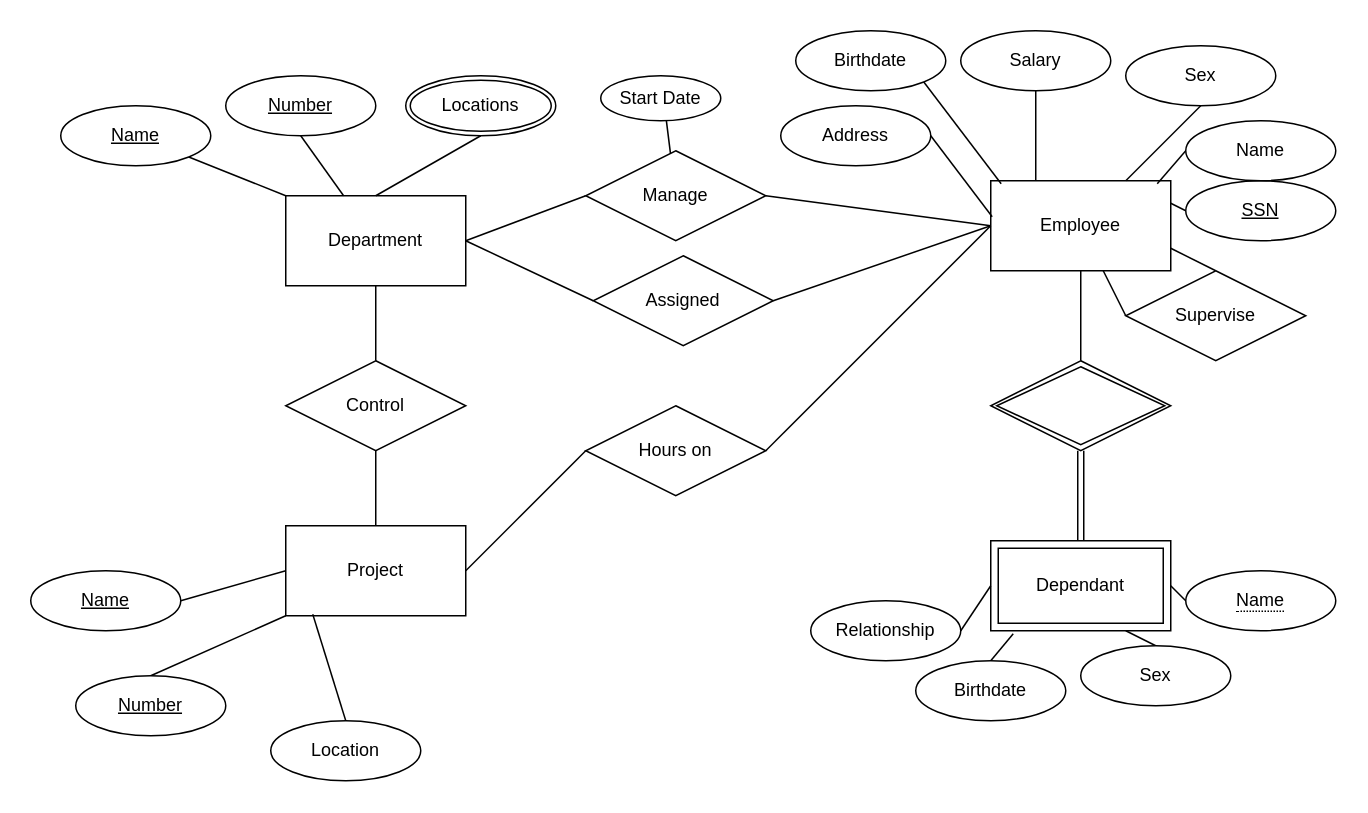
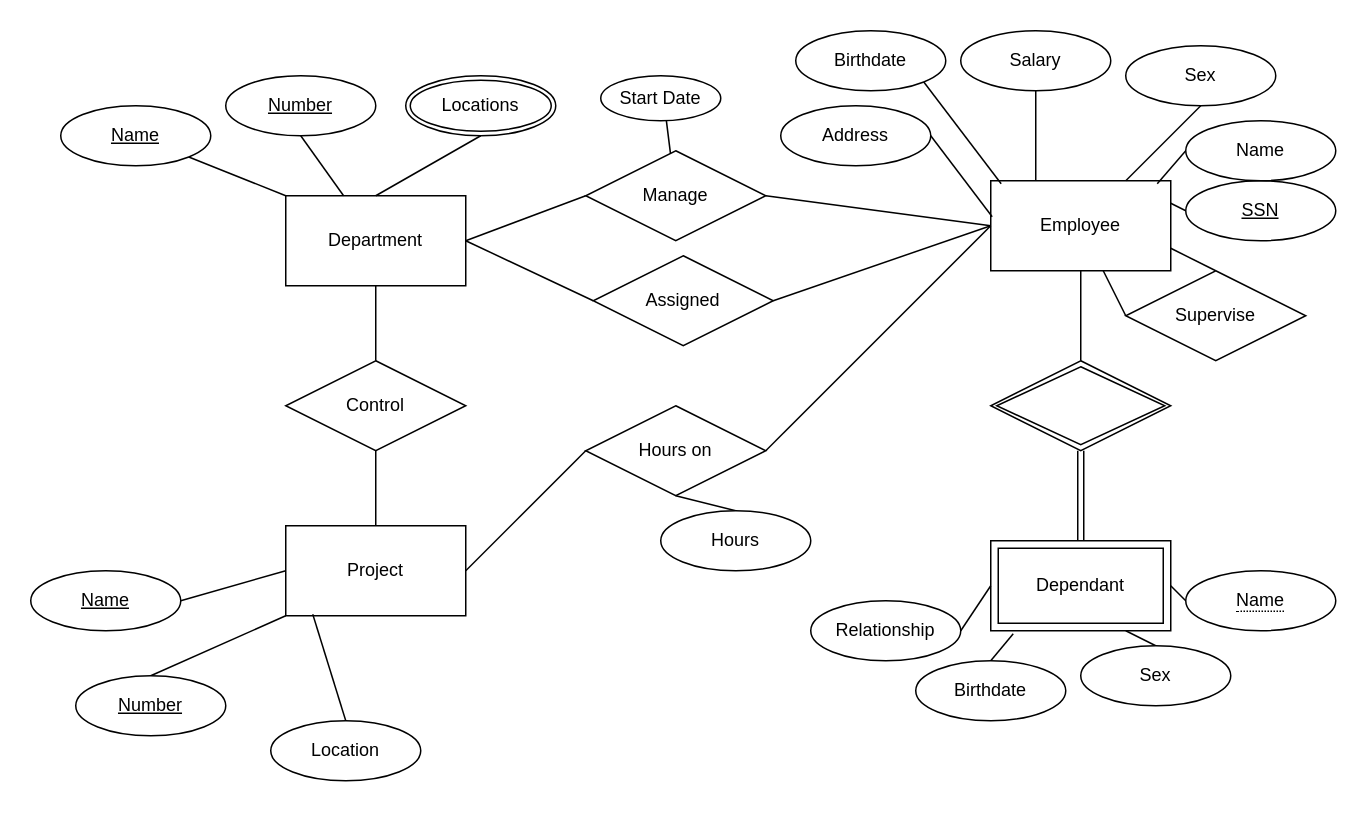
+ <mxCell id="58" style="edgeStyle=none;rounded=0;orthogonalLoop=1;jettySize=auto;html=1;exitX=0.5;exitY=0;exitDx=0;exitDy=0;entryX=0.5;entryY=1;entryDx=0;entryDy=0;endArrow=none;endFill=0;" edge="1" parent="1" source="59" target="57"><mxGeometry relative="1" as="geometry" /></mxCell>
+ <mxCell id="59" value="Hours" style="ellipse;whiteSpace=wrap;html=1;align=center;shadow=0;gradientColor=none;" vertex="1" parent="1"><mxGeometry x="440" y="340" width="100" height="40" as="geometry" /></mxCell>
